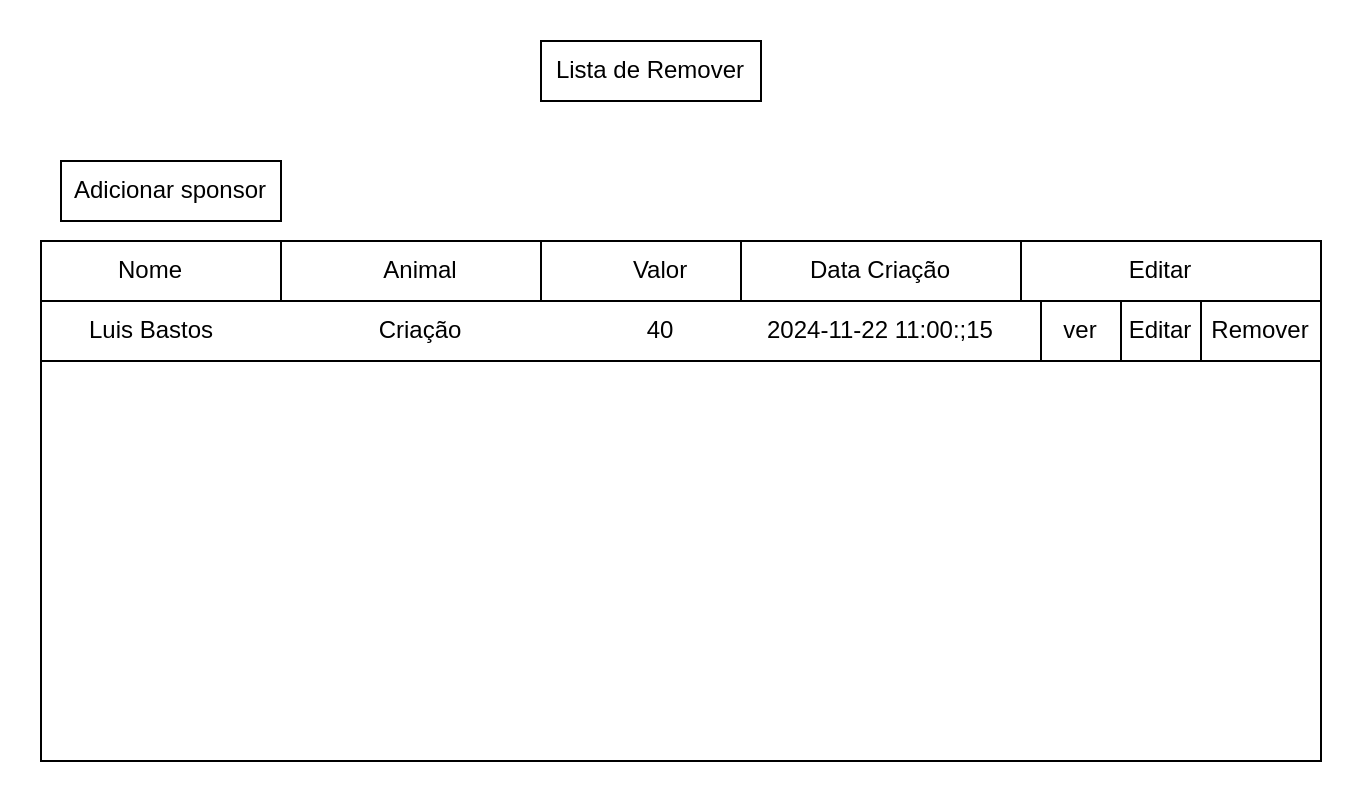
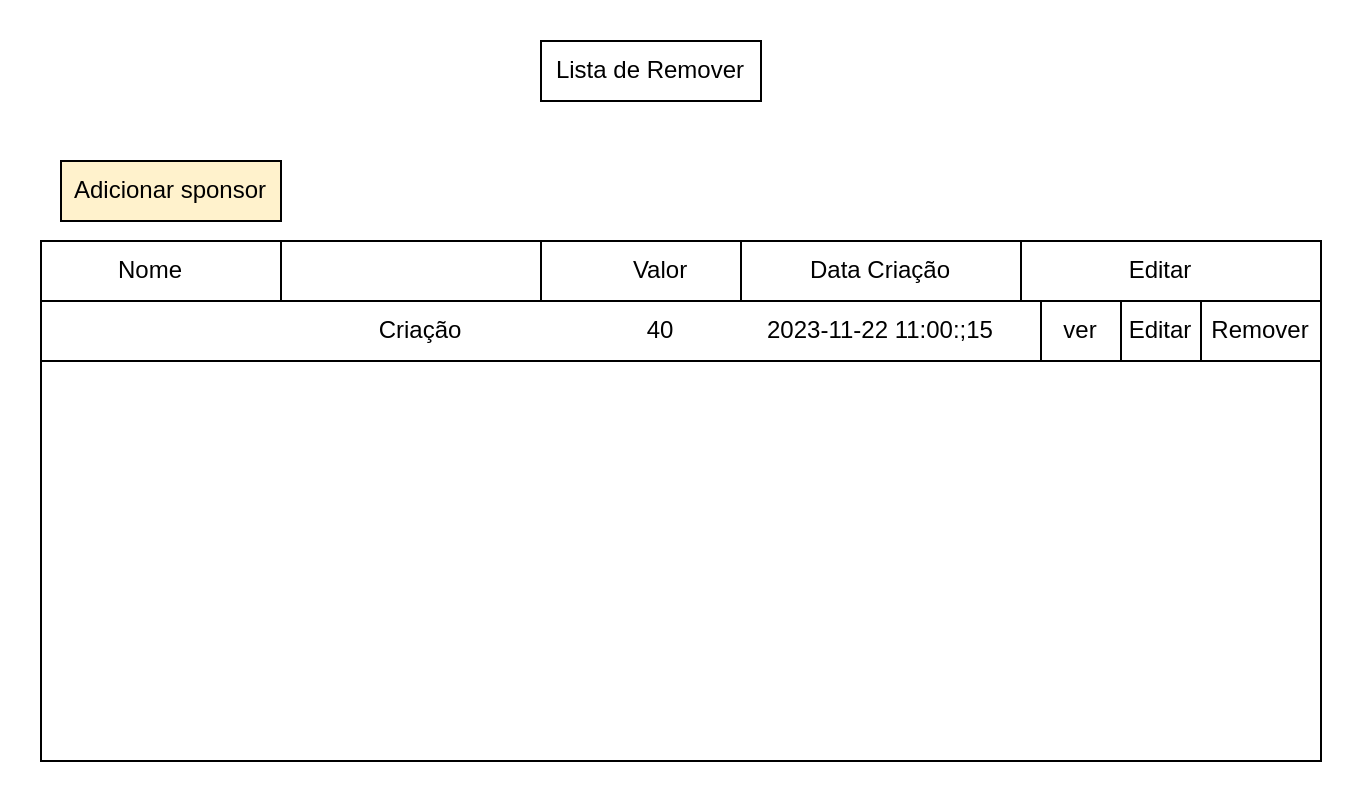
- <mxCell id="2" value="Adicionar sponsor" style="rounded=0;whiteSpace=wrap;html=1;" parent="1" vertex="1"><mxGeometry x="30" y="80" width="110" height="30" as="geometry" /></mxCell>
+ <mxCell id="2" value="Adicionar sponsor" style="rounded=0;whiteSpace=wrap;html=1;fillColor=#fff2cc;" parent="1" vertex="1"><mxGeometry x="30" y="80" width="110" height="30" as="geometry" /></mxCell>
- <mxCell id="8" value="Animal" style="text;html=1;strokeColor=none;fillColor=none;align=center;verticalAlign=middle;whiteSpace=wrap;rounded=0;" parent="1" vertex="1"><mxGeometry x="180" y="120" width="60" height="30" as="geometry" /></mxCell>
- <mxCell id="15" value="Luis Bastos" style="text;html=1;strokeColor=none;fillColor=none;align=center;verticalAlign=middle;whiteSpace=wrap;rounded=0;" parent="1" vertex="1"><mxGeometry x="32.5" y="150" width="85" height="30" as="geometry" /></mxCell>
- <mxCell id="18" value="2024-11-22 11:00:;15" style="text;html=1;strokeColor=none;fillColor=none;align=center;verticalAlign=middle;whiteSpace=wrap;rounded=0;" parent="1" vertex="1"><mxGeometry x="380" y="150" width="120" height="30" as="geometry" /></mxCell>
+ <mxCell id="18" value="2023-11-22 11:00:;15" style="text;html=1;strokeColor=none;fillColor=none;align=center;verticalAlign=middle;whiteSpace=wrap;rounded=0;" parent="1" vertex="1"><mxGeometry x="380" y="150" width="120" height="30" as="geometry" /></mxCell>
